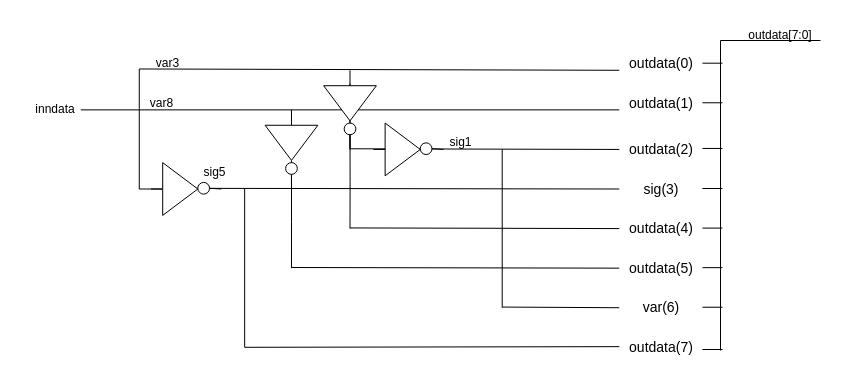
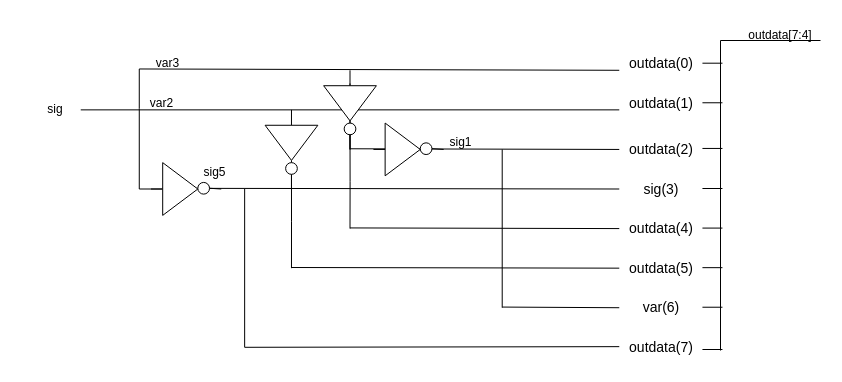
- <mxCell id="65" value="outdata[7:0]" style="text;html=1;strokeColor=none;fillColor=none;align=center;verticalAlign=middle;whiteSpace=wrap;rounded=0;" vertex="1" parent="1"><mxGeometry x="750" y="20" width="60" height="30" as="geometry" /></mxCell>
+ <mxCell id="65" value="outdata[7:4]" style="text;html=1;strokeColor=none;fillColor=none;align=center;verticalAlign=middle;whiteSpace=wrap;rounded=0;" vertex="1" parent="1"><mxGeometry x="750" y="20" width="60" height="30" as="geometry" /></mxCell>
- <mxCell id="9" value="var8" style="text;html=1;strokeColor=none;fillColor=none;align=center;verticalAlign=middle;whiteSpace=wrap;rounded=0;" parent="1" vertex="1"><mxGeometry x="150.488" y="96.17" width="23.415" height="13.191" as="geometry" /></mxCell>
+ <mxCell id="9" value="var2" style="text;html=1;strokeColor=none;fillColor=none;align=center;verticalAlign=middle;whiteSpace=wrap;rounded=0;" parent="1" vertex="1"><mxGeometry x="150.488" y="96.17" width="23.415" height="13.191" as="geometry" /></mxCell>
- <mxCell id="2" value="inndata" style="text;html=1;strokeColor=none;fillColor=none;align=center;verticalAlign=middle;whiteSpace=wrap;rounded=0;" parent="1" vertex="1"><mxGeometry x="20" y="89.57" width="70.244" height="39.574" as="geometry" /></mxCell>
+ <mxCell id="2" value="sig" style="text;html=1;strokeColor=none;fillColor=none;align=center;verticalAlign=middle;whiteSpace=wrap;rounded=0;" parent="1" vertex="1"><mxGeometry x="20" y="89.57" width="70.244" height="39.574" as="geometry" /></mxCell>
